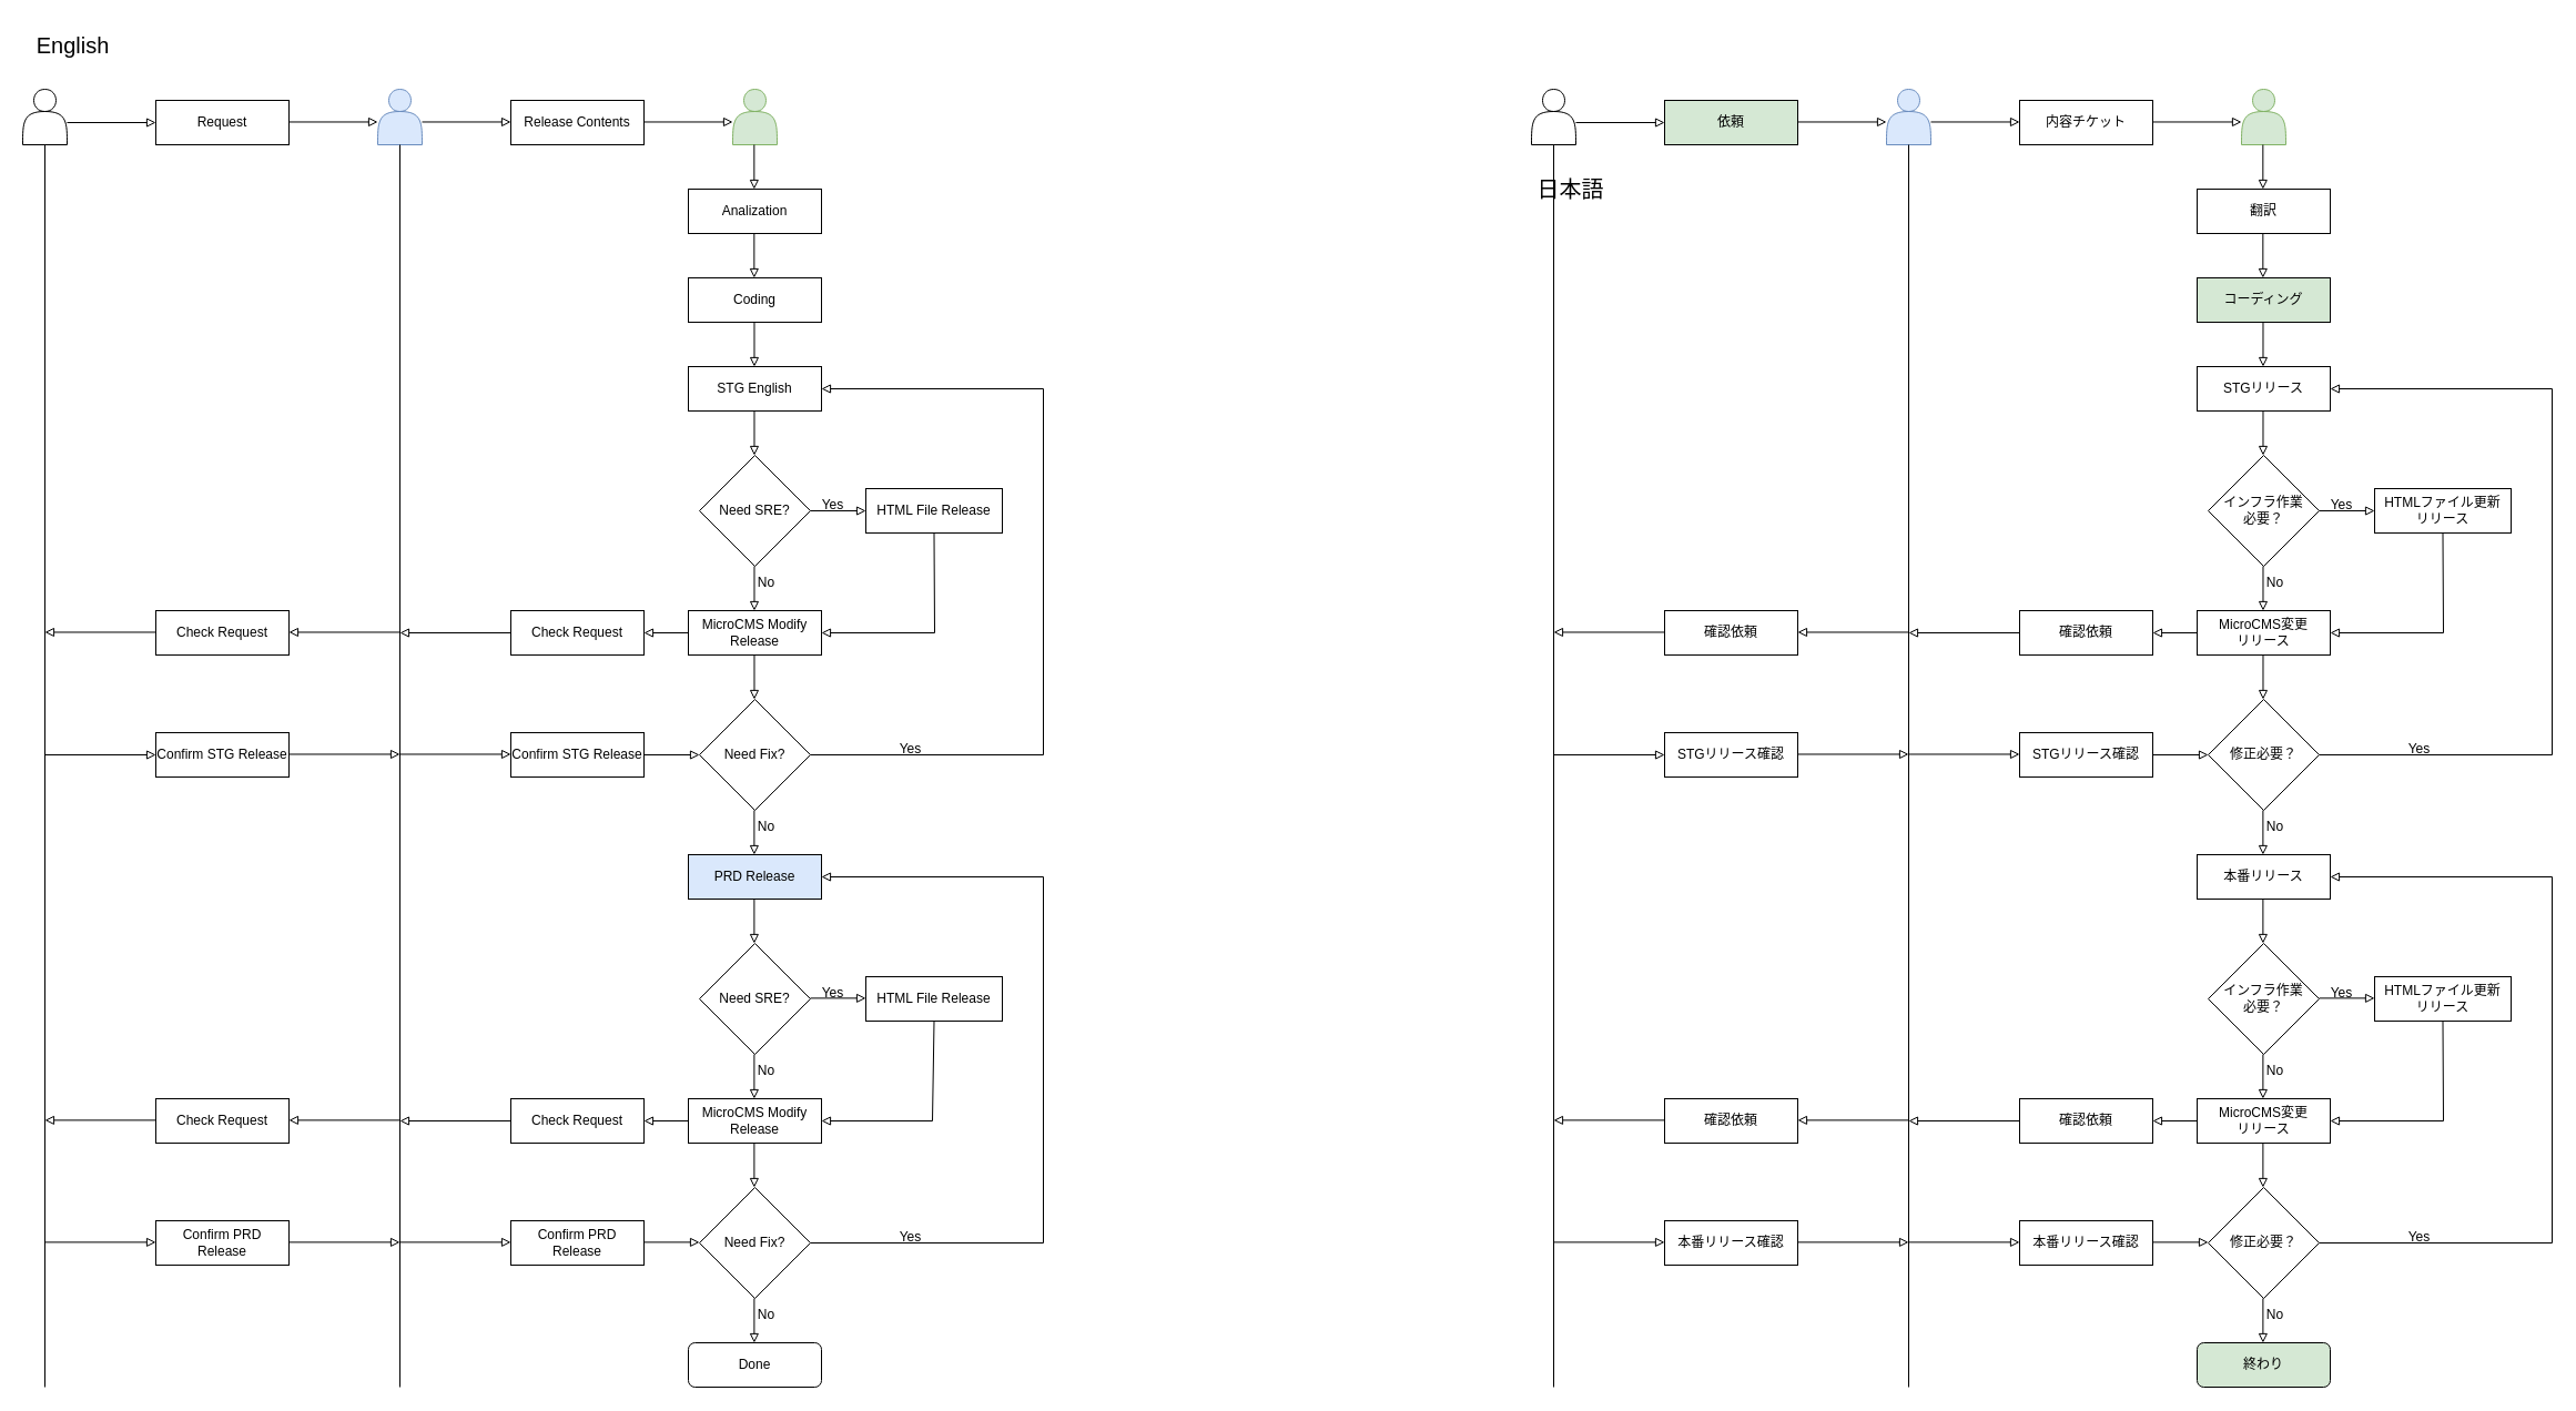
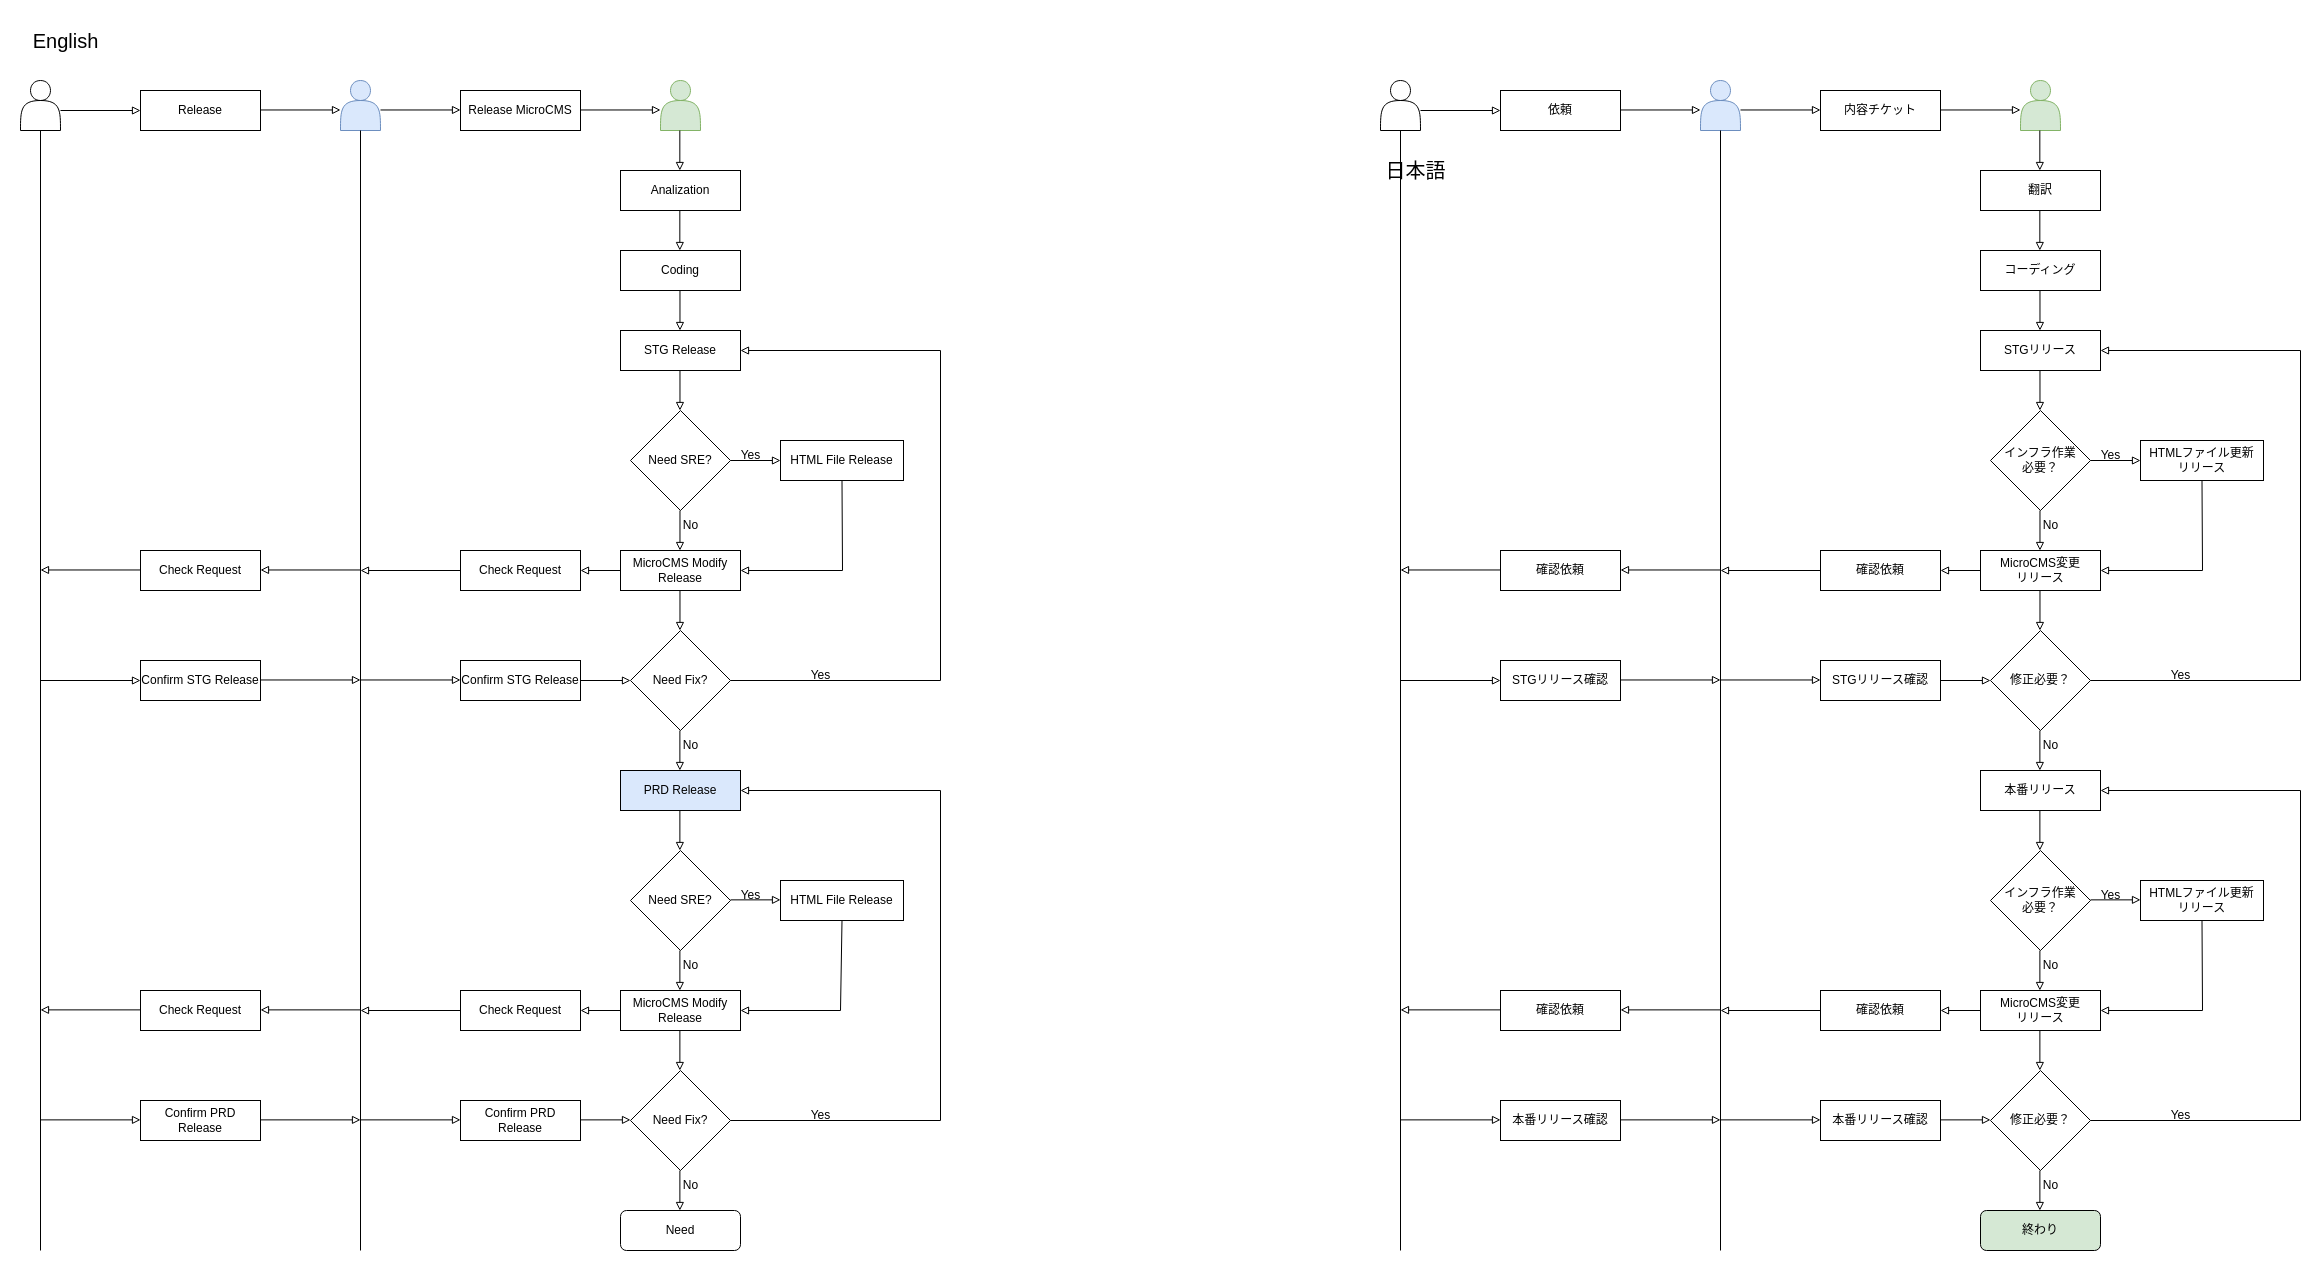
- <mxCell id="4" value="Request" style="rounded=0;whiteSpace=wrap;html=1;" vertex="1" parent="1"><mxGeometry x="140" y="90" width="120" height="40" as="geometry" /></mxCell>
+ <mxCell id="4" value="Release" style="rounded=0;whiteSpace=wrap;html=1;" vertex="1" parent="1"><mxGeometry x="140" y="90" width="120" height="40" as="geometry" /></mxCell>
- <mxCell id="6" value="Release Contents" style="rounded=0;whiteSpace=wrap;html=1;" vertex="1" parent="1"><mxGeometry x="460" y="90" width="120" height="40" as="geometry" /></mxCell>
+ <mxCell id="6" value="Release MicroCMS" style="rounded=0;whiteSpace=wrap;html=1;" vertex="1" parent="1"><mxGeometry x="460" y="90" width="120" height="40" as="geometry" /></mxCell>
- <mxCell id="77" value="依頼" style="rounded=0;whiteSpace=wrap;html=1;fillColor=#d5e8d4;" vertex="1" parent="1"><mxGeometry x="1500" y="90" width="120" height="40" as="geometry" /></mxCell>
+ <mxCell id="77" value="依頼" style="rounded=0;whiteSpace=wrap;html=1;" vertex="1" parent="1"><mxGeometry x="1500" y="90" width="120" height="40" as="geometry" /></mxCell>
- <mxCell id="80" value="コーディング" style="rounded=0;whiteSpace=wrap;html=1;fillColor=#d5e8d4;" vertex="1" parent="1"><mxGeometry x="1980" y="250" width="120" height="40" as="geometry" /></mxCell>
+ <mxCell id="80" value="コーディング" style="rounded=0;whiteSpace=wrap;html=1;" vertex="1" parent="1"><mxGeometry x="1980" y="250" width="120" height="40" as="geometry" /></mxCell>
- <mxCell id="8" value="STG English" style="rounded=0;whiteSpace=wrap;html=1;" vertex="1" parent="1"><mxGeometry x="620" y="330" width="120" height="40" as="geometry" /></mxCell>
+ <mxCell id="8" value="STG Release" style="rounded=0;whiteSpace=wrap;html=1;" vertex="1" parent="1"><mxGeometry x="620" y="330" width="120" height="40" as="geometry" /></mxCell>
- <mxCell id="46" value="Done" style="rounded=1;whiteSpace=wrap;html=1;" vertex="1" parent="1"><mxGeometry x="620" y="1210" width="120" height="40" as="geometry" /></mxCell>
+ <mxCell id="46" value="Need" style="rounded=1;whiteSpace=wrap;html=1;" vertex="1" parent="1"><mxGeometry x="620" y="1210" width="120" height="40" as="geometry" /></mxCell>
